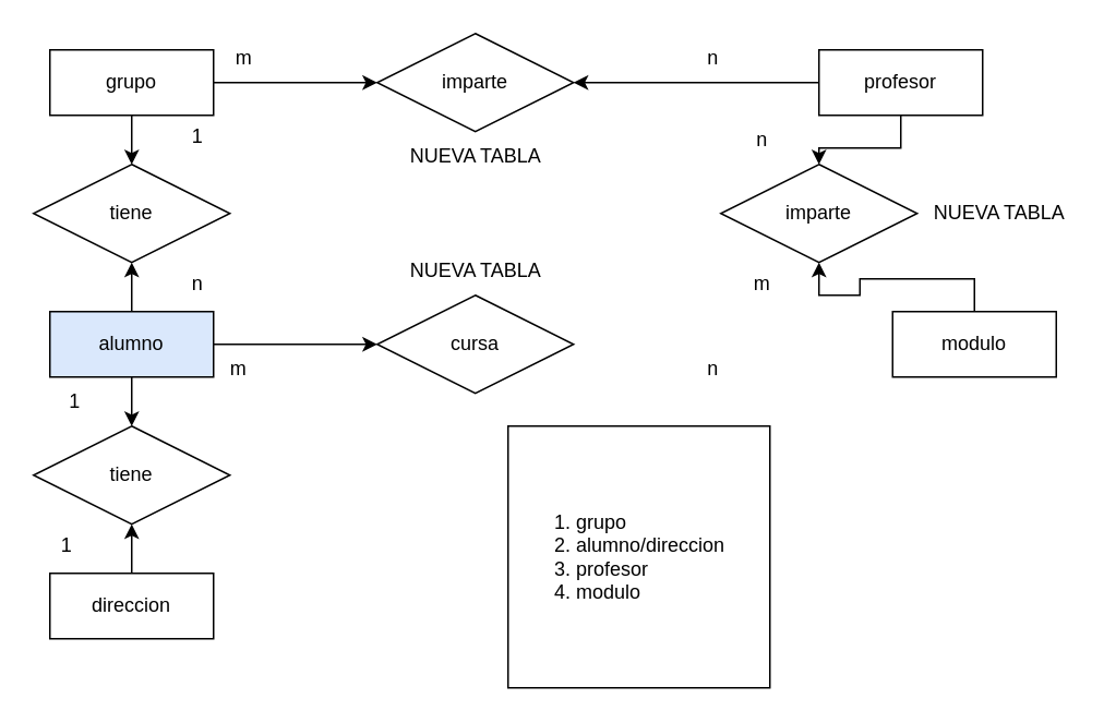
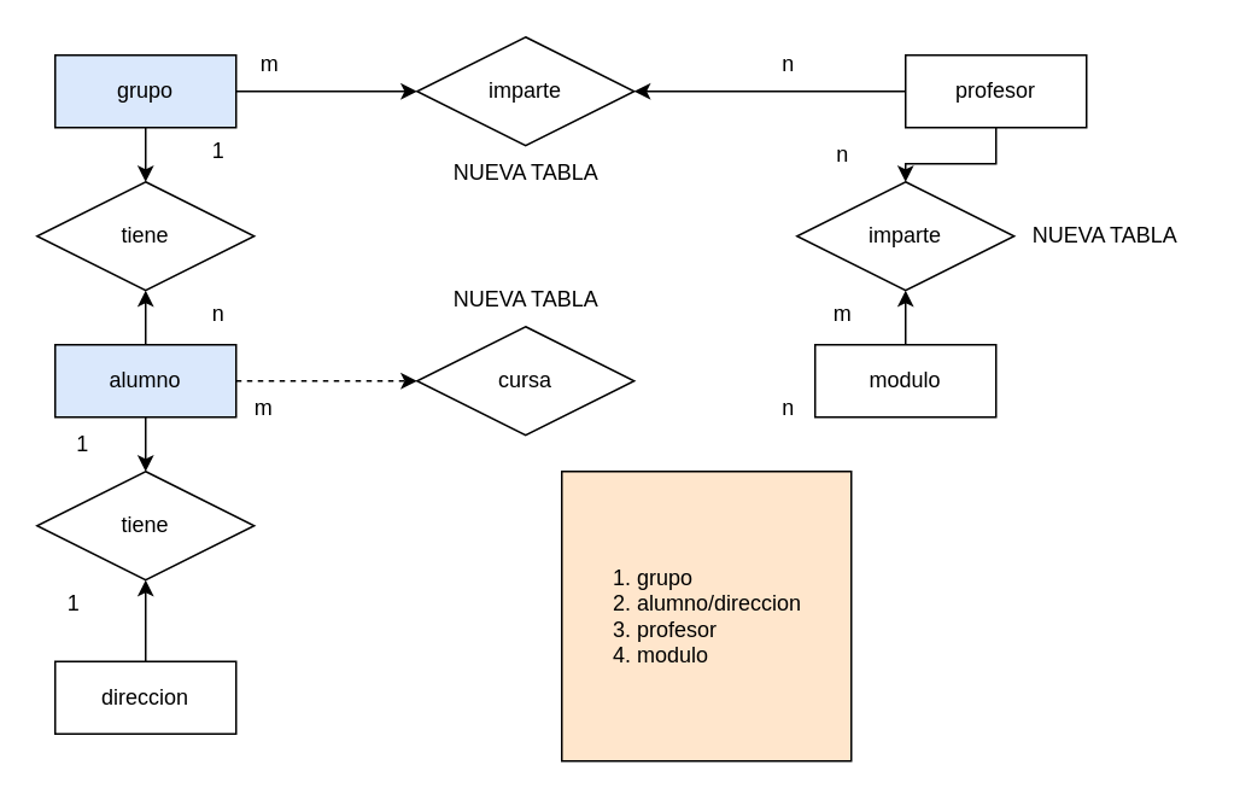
- <mxCell id="4" value="grupo" style="whiteSpace=wrap;html=1;align=center;" vertex="1" parent="1"><mxGeometry x="30" y="30" width="100" height="40" as="geometry" /></mxCell>
+ <mxCell id="4" value="grupo" style="whiteSpace=wrap;html=1;align=center;fillColor=#dae8fc;" vertex="1" parent="1"><mxGeometry x="30" y="30" width="100" height="40" as="geometry" /></mxCell>
- <mxCell id="12" value="" style="edgeStyle=orthogonalEdgeStyle;rounded=0;orthogonalLoop=1;jettySize=auto;html=1;" edge="1" parent="1" source="13" target="20"><mxGeometry relative="1" as="geometry" /></mxCell>
+ <mxCell id="12" value="" style="edgeStyle=orthogonalEdgeStyle;rounded=0;orthogonalLoop=1;jettySize=auto;html=1;dashed=1;" edge="1" parent="1" source="13" target="20"><mxGeometry relative="1" as="geometry" /></mxCell>
- <mxCell id="6" value="modulo" style="whiteSpace=wrap;html=1;align=center;" vertex="1" parent="1"><mxGeometry x="545" y="190" width="100" height="40" as="geometry" /></mxCell>
+ <mxCell id="6" value="modulo" style="whiteSpace=wrap;html=1;align=center;" vertex="1" parent="1"><mxGeometry x="450" y="190" width="100" height="40" as="geometry" /></mxCell>
- <mxCell id="31" value="&lt;ol&gt;&lt;li&gt;grupo&lt;/li&gt;&lt;li&gt;alumno/direccion&lt;/li&gt;&lt;li&gt;profesor&lt;/li&gt;&lt;li&gt;modulo&lt;/li&gt;&lt;/ol&gt;" style="whiteSpace=wrap;html=1;aspect=fixed;align=left;" vertex="1" parent="1"><mxGeometry x="310" y="260" width="160" height="160" as="geometry" /></mxCell>
+ <mxCell id="31" value="&lt;ol&gt;&lt;li&gt;grupo&lt;/li&gt;&lt;li&gt;alumno/direccion&lt;/li&gt;&lt;li&gt;profesor&lt;/li&gt;&lt;li&gt;modulo&lt;/li&gt;&lt;/ol&gt;" style="whiteSpace=wrap;html=1;aspect=fixed;align=left;fillColor=#ffe6cc;" vertex="1" parent="1"><mxGeometry x="310" y="260" width="160" height="160" as="geometry" /></mxCell>
- <mxCell id="15" value="direccion" style="whiteSpace=wrap;html=1;align=center;" vertex="1" parent="1"><mxGeometry x="30" y="350" width="100" height="40" as="geometry" /></mxCell>
+ <mxCell id="15" value="direccion" style="whiteSpace=wrap;html=1;align=center;" vertex="1" parent="1"><mxGeometry x="30" y="365" width="100" height="40" as="geometry" /></mxCell>
